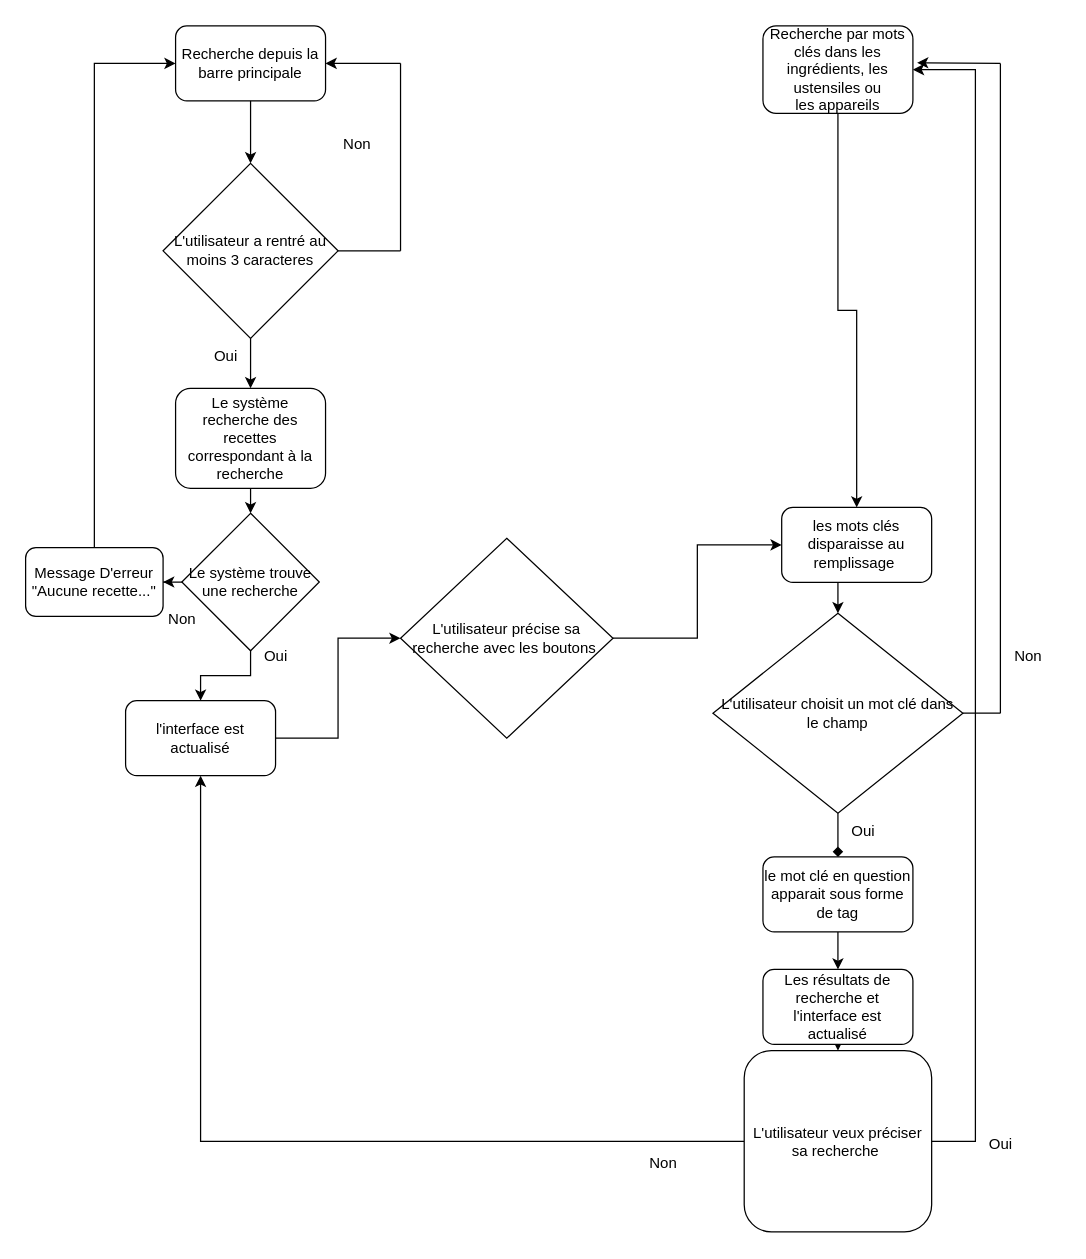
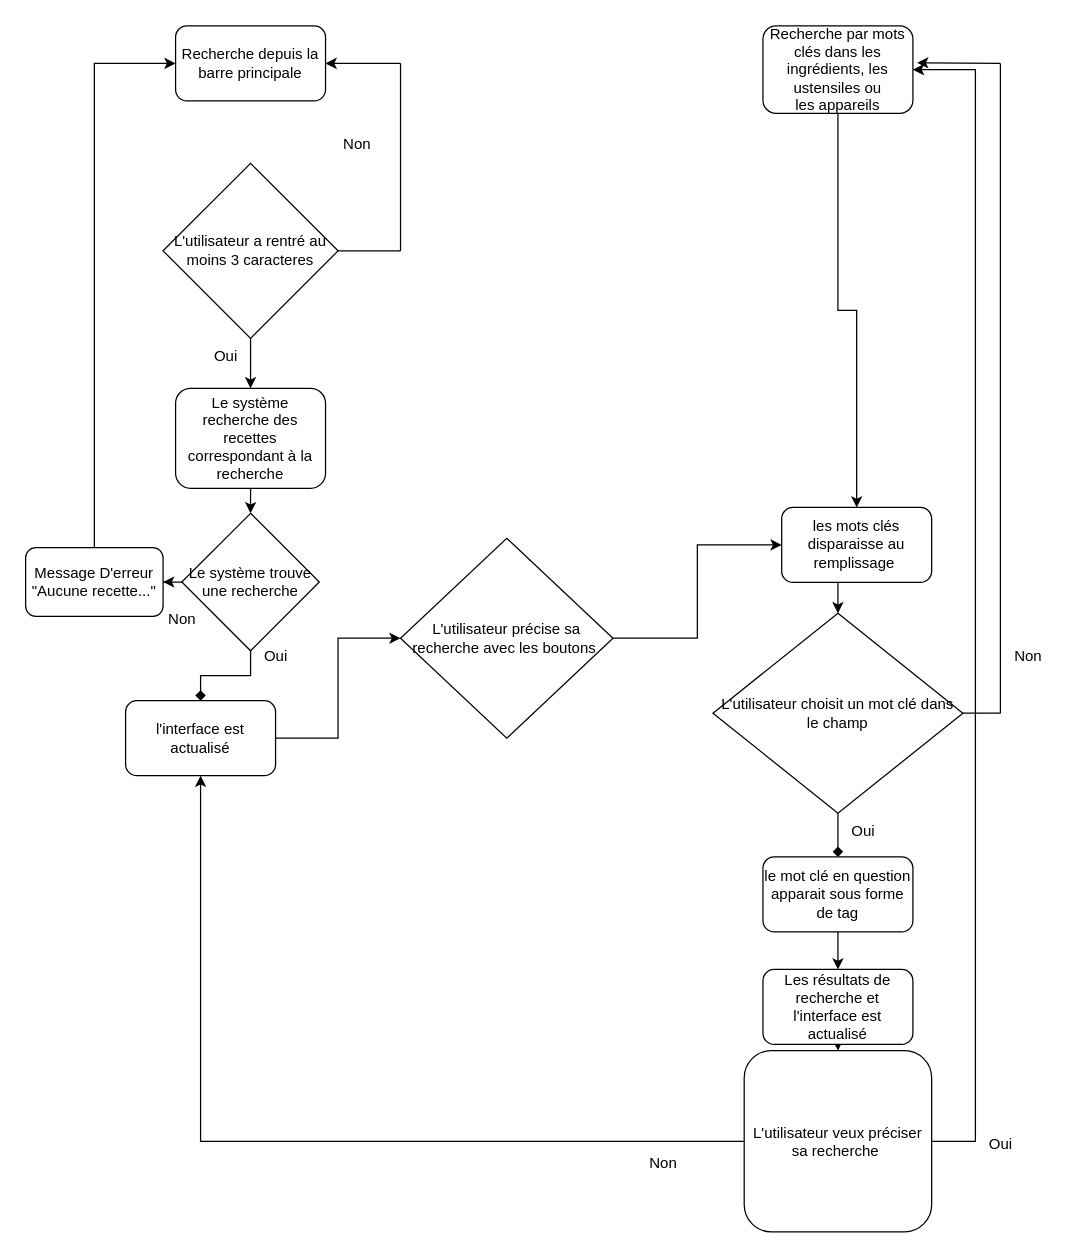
- <mxCell id="5" value="" style="endArrow=classic;html=1;rounded=0;exitX=0.5;exitY=1;exitDx=0;exitDy=0;" edge="1" parent="1" source="2" target="6"><mxGeometry width="50" height="50" relative="1" as="geometry"><mxPoint x="510" y="210" as="sourcePoint" /><mxPoint x="200" y="170" as="targetPoint" /></mxGeometry></mxCell>
- <mxCell id="32" style="edgeStyle=orthogonalEdgeStyle;rounded=0;orthogonalLoop=1;jettySize=auto;html=1;exitX=0.5;exitY=1;exitDx=0;exitDy=0;entryX=0.5;entryY=0;entryDx=0;entryDy=0;" edge="1" parent="1" source="34" target="15"><mxGeometry relative="1" as="geometry" /></mxCell>
+ <mxCell id="32" style="edgeStyle=orthogonalEdgeStyle;rounded=0;orthogonalLoop=1;jettySize=auto;html=1;exitX=0.5;exitY=1;exitDx=0;exitDy=0;entryX=0.5;entryY=0;entryDx=0;entryDy=0;endArrow=diamond;" edge="1" parent="1" source="34" target="15"><mxGeometry relative="1" as="geometry" /></mxCell>
